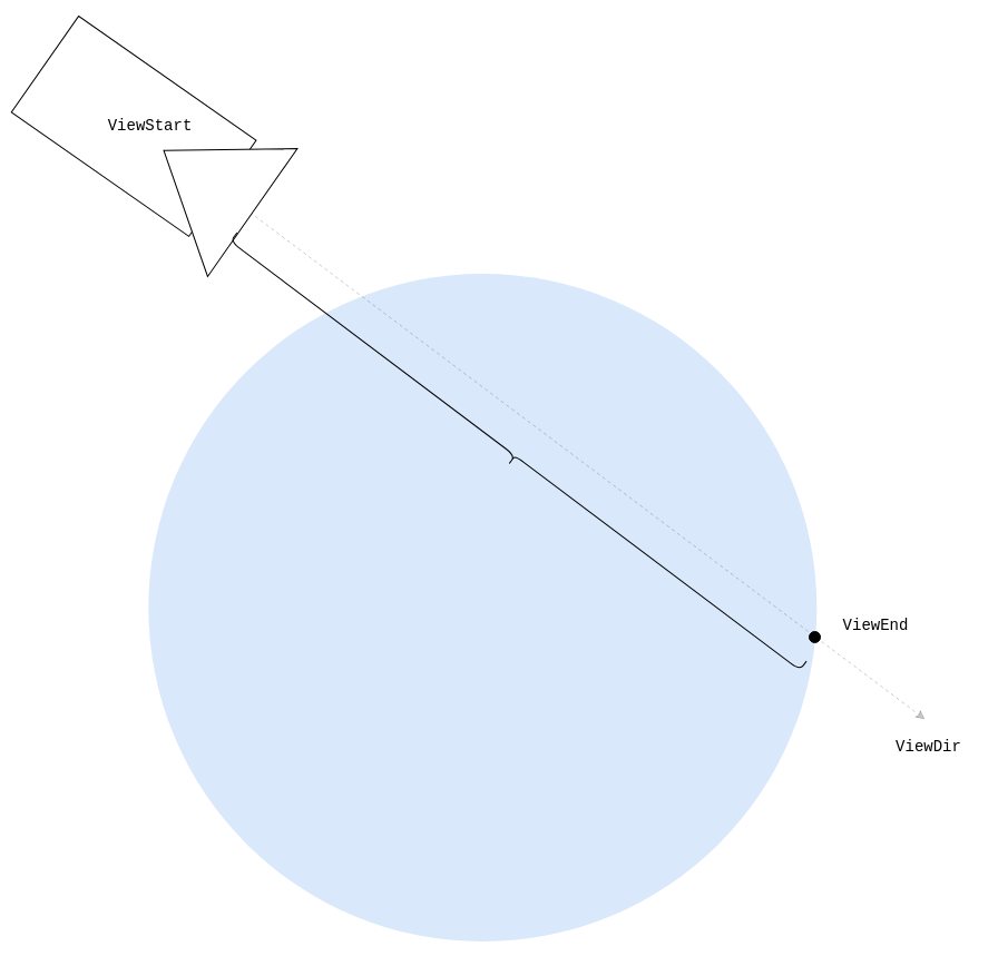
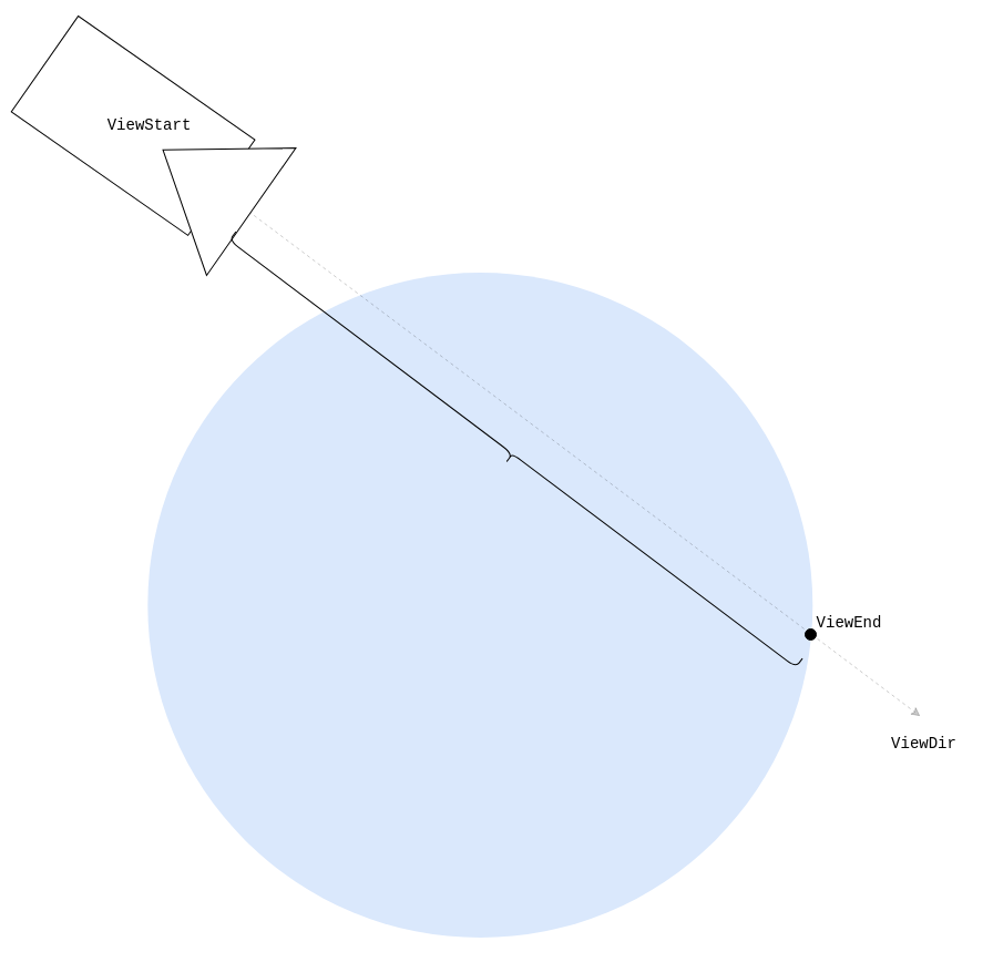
- <mxCell id="11" value="&lt;div style=&quot;font-family: Consolas, &amp;quot;Courier New&amp;quot;, monospace; font-size: 14px; line-height: 19px; white-space: pre;&quot;&gt;ViewEnd&lt;/div&gt;" style="text;html=1;align=center;verticalAlign=middle;whiteSpace=wrap;rounded=0;" vertex="1" parent="1"><mxGeometry x="756" y="515" width="60" height="30" as="geometry" /></mxCell>
+ <mxCell id="11" value="&lt;div style=&quot;font-family: Consolas, &amp;quot;Courier New&amp;quot;, monospace; font-size: 14px; line-height: 19px; white-space: pre;&quot;&gt;ViewEnd&lt;/div&gt;" style="text;html=1;align=center;verticalAlign=middle;whiteSpace=wrap;rounded=0;" vertex="1" parent="1"><mxGeometry x="736" y="515" width="60" height="30" as="geometry" /></mxCell>
